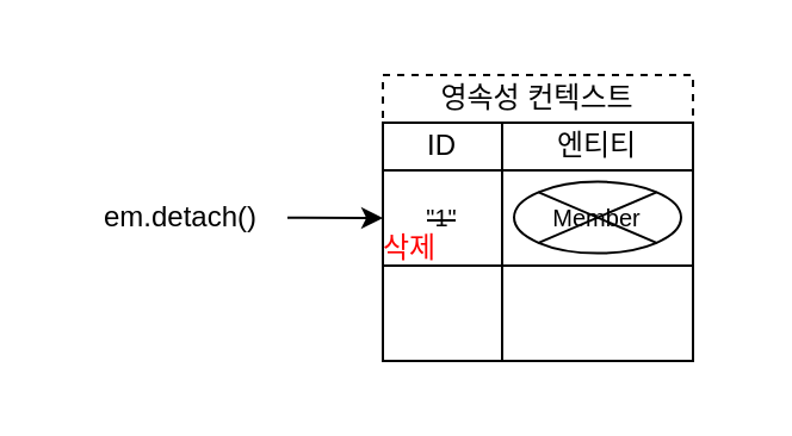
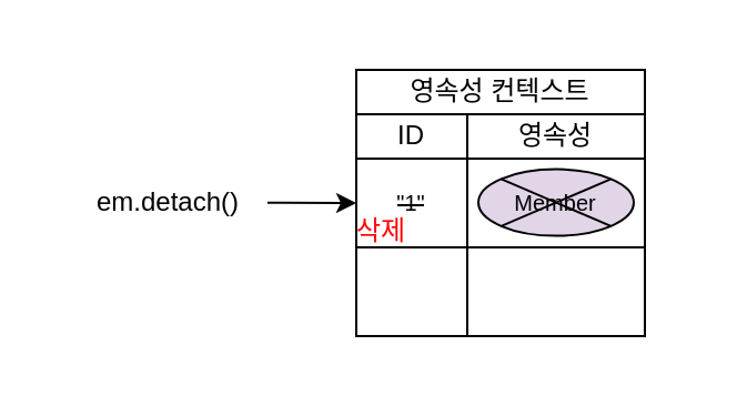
- <mxCell id="4" value="&lt;span style=&quot;font-size: 12px;&quot;&gt;영속성 컨텍스트&lt;/span&gt;" style="rounded=0;whiteSpace=wrap;html=1;fontSize=10;dashed=1;" parent="1" vertex="1"><mxGeometry x="160" y="31" width="130" height="20" as="geometry" /></mxCell>
+ <mxCell id="4" value="&lt;span style=&quot;font-size: 12px;&quot;&gt;영속성 컨텍스트&lt;/span&gt;" style="rounded=0;whiteSpace=wrap;html=1;fontSize=10;" parent="1" vertex="1"><mxGeometry x="160" y="31" width="130" height="20" as="geometry" /></mxCell>
- <mxCell id="8" value="&lt;font style=&quot;font-size: 12px;&quot;&gt;엔티티&lt;/font&gt;" style="shape=partialRectangle;html=1;whiteSpace=wrap;connectable=0;fillColor=none;top=0;left=0;bottom=0;right=0;overflow=hidden;fontSize=10;" parent="6" vertex="1"><mxGeometry x="50" width="80" height="20" as="geometry"><mxRectangle width="80" height="20" as="alternateBounds" /></mxGeometry></mxCell>
+ <mxCell id="8" value="&lt;font style=&quot;font-size: 12px;&quot;&gt;영속성&lt;/font&gt;" style="shape=partialRectangle;html=1;whiteSpace=wrap;connectable=0;fillColor=none;top=0;left=0;bottom=0;right=0;overflow=hidden;fontSize=10;" parent="6" vertex="1"><mxGeometry x="50" width="80" height="20" as="geometry"><mxRectangle width="80" height="20" as="alternateBounds" /></mxGeometry></mxCell>
- <mxCell id="16" value="&lt;font style=&quot;font-size: 10px;&quot;&gt;Member&lt;/font&gt;" style="ellipse;whiteSpace=wrap;html=1;strokeColor=default;strokeWidth=1;" parent="1" vertex="1"><mxGeometry x="215" y="75.81" width="70" height="30" as="geometry" /></mxCell>
+ <mxCell id="16" value="&lt;font style=&quot;font-size: 10px;&quot;&gt;Member&lt;/font&gt;" style="ellipse;whiteSpace=wrap;html=1;strokeColor=default;strokeWidth=1;fillColor=#e1d5e7;" parent="1" vertex="1"><mxGeometry x="215" y="75.81" width="70" height="30" as="geometry" /></mxCell>
